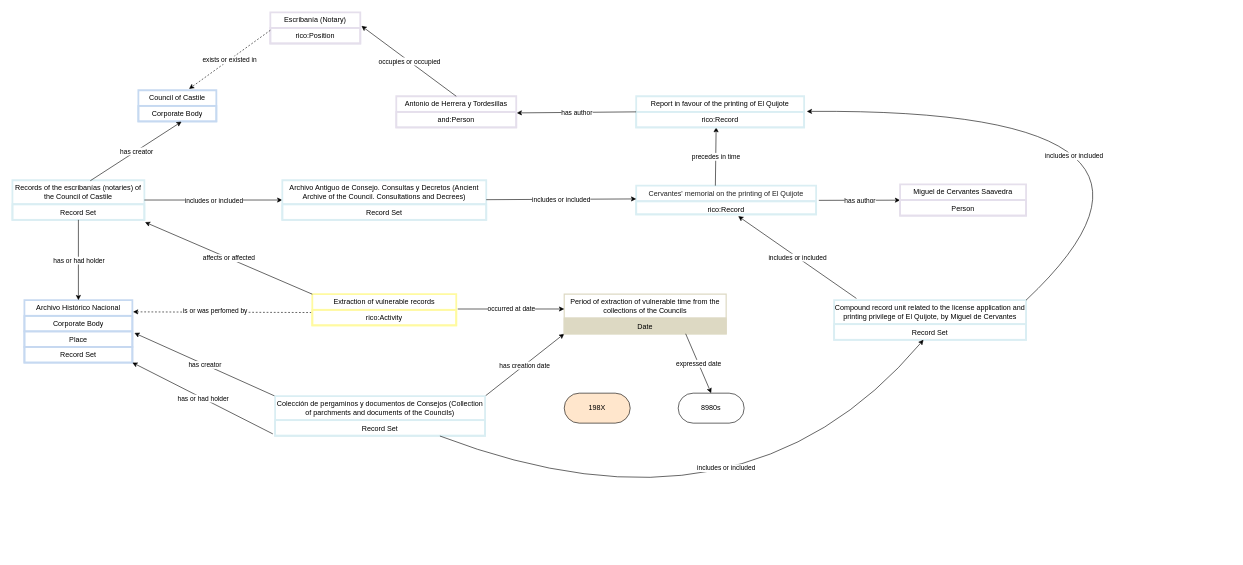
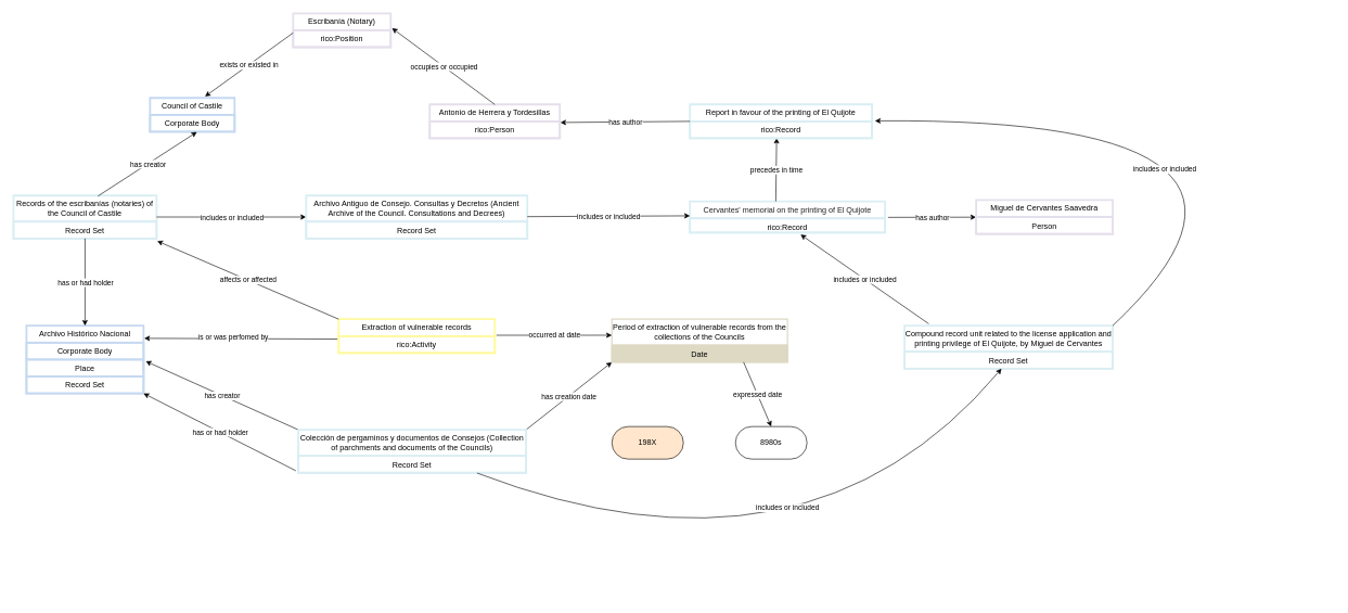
- <mxCell id="68" value="" style="endArrow=classic;html=1;rounded=0;entryX=0.65;entryY=-0.043;entryDx=0;entryDy=0;entryPerimeter=0;exitX=0;exitY=0.154;exitDx=0;exitDy=0;exitPerimeter=0;dashed=1;" edge="1" parent="1" source="65" target="44"><mxGeometry relative="1" as="geometry"><mxPoint x="510" y="240" as="sourcePoint" /><mxPoint x="680" y="240" as="targetPoint" /></mxGeometry></mxCell>
+ <mxCell id="68" value="" style="endArrow=classic;html=1;rounded=0;entryX=0.65;entryY=-0.043;entryDx=0;entryDy=0;entryPerimeter=0;exitX=0;exitY=0.154;exitDx=0;exitDy=0;exitPerimeter=0;" edge="1" parent="1" source="65" target="44"><mxGeometry relative="1" as="geometry"><mxPoint x="510" y="240" as="sourcePoint" /><mxPoint x="680" y="240" as="targetPoint" /></mxGeometry></mxCell>
- <mxCell id="15" value="and:Person" style="text;strokeColor=#E5DFEC;strokeWidth=3;fillColor=none;align=center;verticalAlign=top;spacingLeft=4;spacingRight=4;overflow=hidden;rotatable=0;points=[[0,0.5],[1,0.5]];portConstraint=eastwest;whiteSpace=wrap;html=1;" parent="14" vertex="1"><mxGeometry y="26" width="200" height="26" as="geometry" /></mxCell>
+ <mxCell id="15" value="rico:Person" style="text;strokeColor=#E5DFEC;strokeWidth=3;fillColor=none;align=center;verticalAlign=top;spacingLeft=4;spacingRight=4;overflow=hidden;rotatable=0;points=[[0,0.5],[1,0.5]];portConstraint=eastwest;whiteSpace=wrap;html=1;" parent="14" vertex="1"><mxGeometry y="26" width="200" height="26" as="geometry" /></mxCell>
- <mxCell id="24" value="Period of extraction of vulnerable time from the collections of the Councils" style="swimlane;fontStyle=0;childLayout=stackLayout;horizontal=1;startSize=40;strokeColor=#DDD9C3;strokeWidth=2;fillColor=none;horizontalStack=0;resizeParent=1;resizeParentMax=0;resizeLast=0;collapsible=1;marginBottom=0;whiteSpace=wrap;html=1;" parent="1" vertex="1"><mxGeometry x="940" y="490" width="270" height="66" as="geometry" /></mxCell>
+ <mxCell id="24" value="Period of extraction of vulnerable records from the collections of the Councils" style="swimlane;fontStyle=0;childLayout=stackLayout;horizontal=1;startSize=40;strokeColor=#DDD9C3;strokeWidth=2;fillColor=none;horizontalStack=0;resizeParent=1;resizeParentMax=0;resizeLast=0;collapsible=1;marginBottom=0;whiteSpace=wrap;html=1;" parent="1" vertex="1"><mxGeometry x="940" y="490" width="270" height="66" as="geometry" /></mxCell>
- <mxCell id="32" value="" style="endArrow=classic;html=1;rounded=0;curved=0;entryX=1.006;entryY=0.187;entryDx=0;entryDy=0;entryPerimeter=0;exitX=-0.005;exitY=0.176;exitDx=0;exitDy=0;exitPerimeter=0;dashed=1;" parent="1" source="39" target="18" edge="1"><mxGeometry relative="1" as="geometry"><mxPoint x="610" y="500" as="sourcePoint" /><mxPoint x="290" y="531.424" as="targetPoint" /><Array as="points" /></mxGeometry></mxCell>
+ <mxCell id="32" value="" style="endArrow=classic;html=1;rounded=0;curved=0;entryX=1.006;entryY=0.187;entryDx=0;entryDy=0;entryPerimeter=0;exitX=-0.005;exitY=0.176;exitDx=0;exitDy=0;exitPerimeter=0;" parent="1" source="39" target="18" edge="1"><mxGeometry relative="1" as="geometry"><mxPoint x="610" y="500" as="sourcePoint" /><mxPoint x="290" y="531.424" as="targetPoint" /><Array as="points" /></mxGeometry></mxCell>
